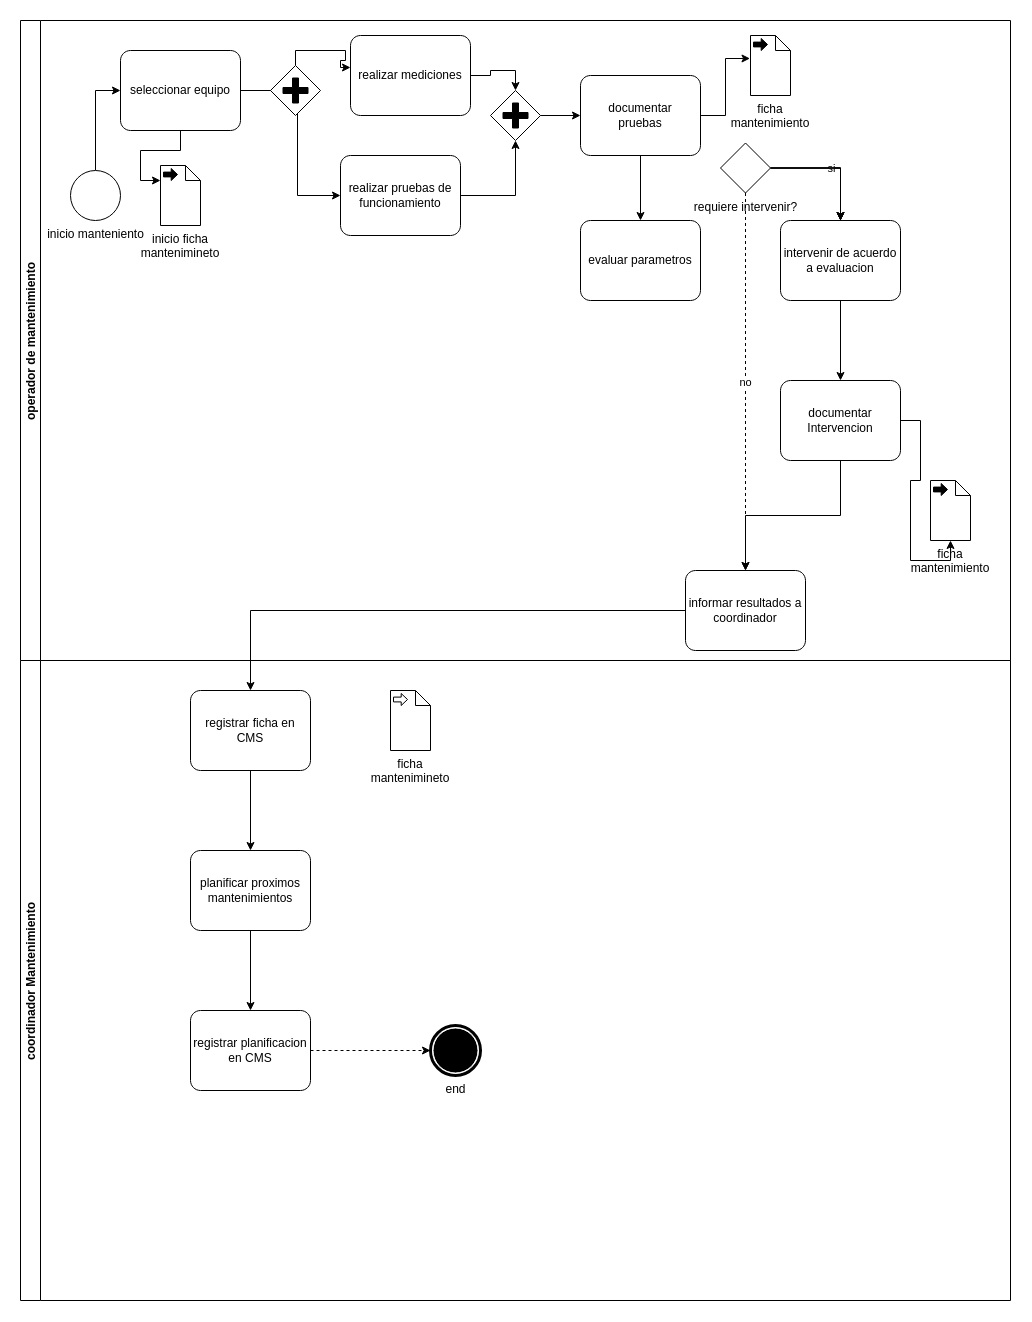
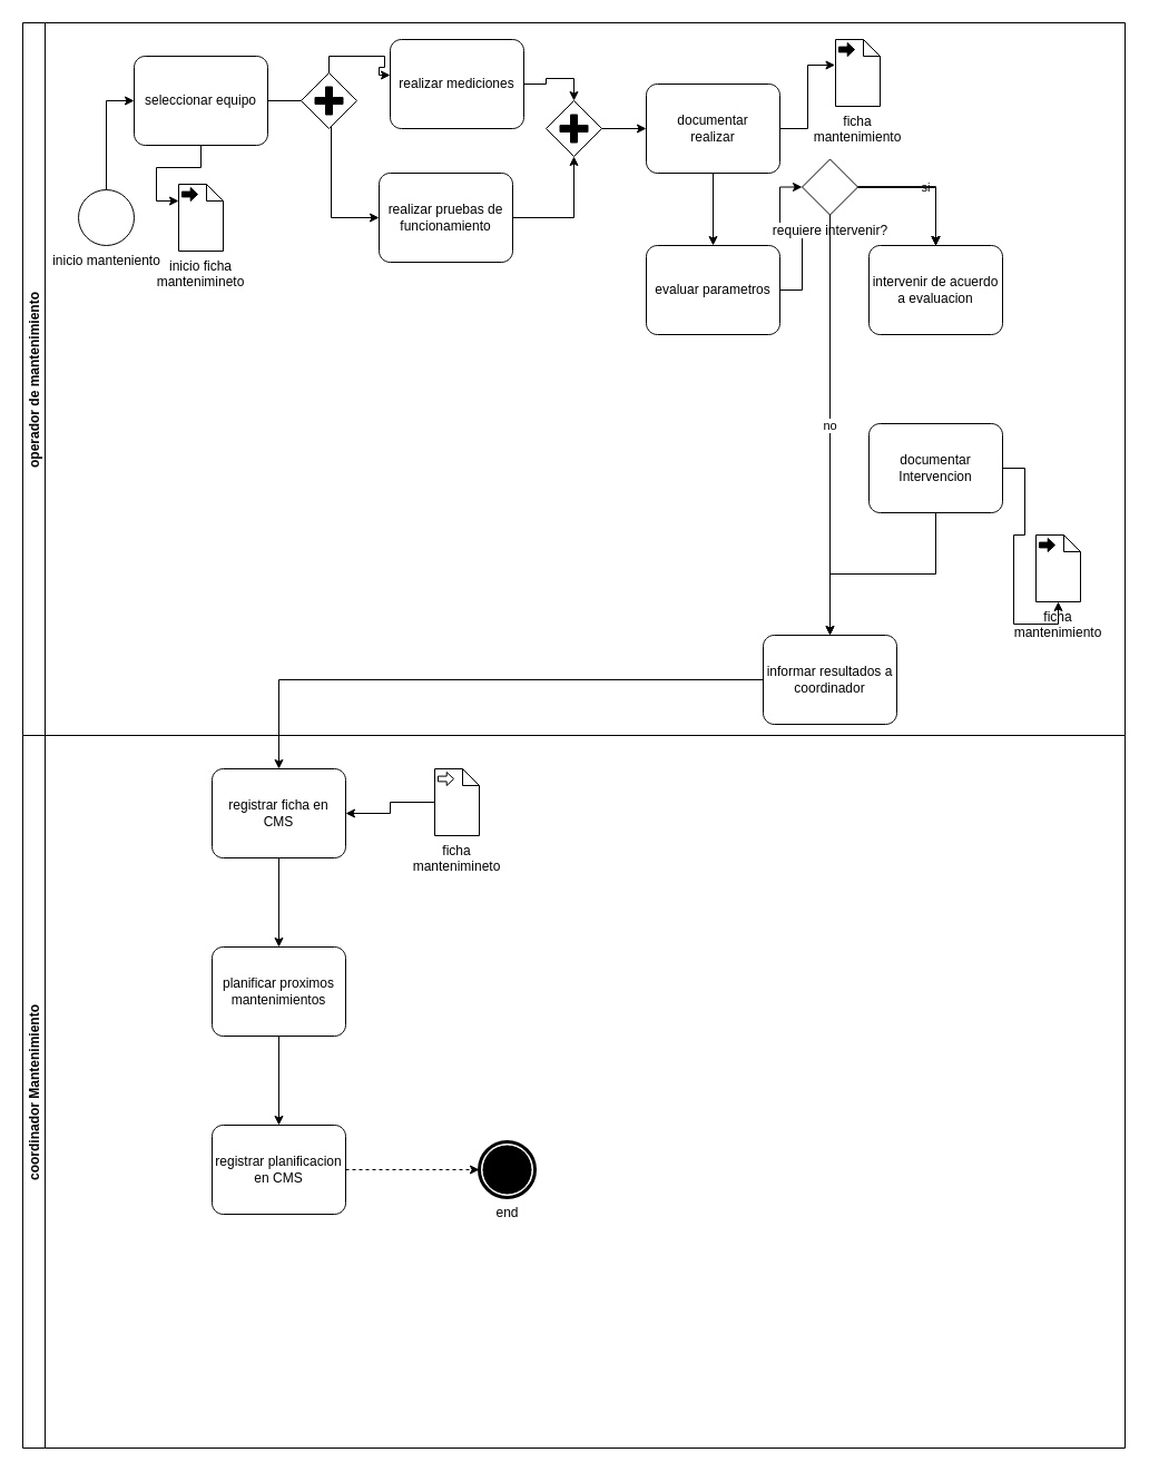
- <mxCell id="27" value="documentar &#10;pruebas" style="points=[[0.25,0,0],[0.5,0,0],[0.75,0,0],[1,0.25,0],[1,0.5,0],[1,0.75,0],[0.75,1,0],[0.5,1,0],[0.25,1,0],[0,0.75,0],[0,0.5,0],[0,0.25,0]];shape=mxgraph.bpmn.task;whiteSpace=wrap;rectStyle=rounded;size=10;taskMarker=abstract;" vertex="1" parent="12"><mxGeometry x="560" y="55" width="120" height="80" as="geometry" /></mxCell>
+ <mxCell id="27" value="documentar &#10;realizar" style="points=[[0.25,0,0],[0.5,0,0],[0.75,0,0],[1,0.25,0],[1,0.5,0],[1,0.75,0],[0.75,1,0],[0.5,1,0],[0.25,1,0],[0,0.75,0],[0,0.5,0],[0,0.25,0]];shape=mxgraph.bpmn.task;whiteSpace=wrap;rectStyle=rounded;size=10;taskMarker=abstract;" vertex="1" parent="12"><mxGeometry x="560" y="55" width="120" height="80" as="geometry" /></mxCell>
+ <mxCell id="29" value="" style="edgeStyle=orthogonalEdgeStyle;rounded=0;orthogonalLoop=1;jettySize=auto;html=1;entryX=0;entryY=0.5;entryDx=0;entryDy=0;entryPerimeter=0;" edge="1" parent="12" source="30" target="37"><mxGeometry relative="1" as="geometry" /></mxCell>
- <mxCell id="45" value="no" style="edgeStyle=orthogonalEdgeStyle;rounded=0;orthogonalLoop=1;jettySize=auto;html=1;dashed=1;" edge="1" parent="12" source="37" target="44"><mxGeometry relative="1" as="geometry"><mxPoint x="725" y="490" as="targetPoint" /></mxGeometry></mxCell>
+ <mxCell id="45" value="no" style="edgeStyle=orthogonalEdgeStyle;rounded=0;orthogonalLoop=1;jettySize=auto;html=1;" edge="1" parent="12" source="37" target="44"><mxGeometry relative="1" as="geometry"><mxPoint x="725" y="490" as="targetPoint" /></mxGeometry></mxCell>
- <mxCell id="31" value="" style="edgeStyle=orthogonalEdgeStyle;rounded=0;orthogonalLoop=1;jettySize=auto;html=1;" edge="1" parent="12" source="32" target="40"><mxGeometry relative="1" as="geometry" /></mxCell>
+ <mxCell id="5" value="" style="edgeStyle=orthogonalEdgeStyle;rounded=0;orthogonalLoop=1;jettySize=auto;html=1;" edge="1" parent="2" source="6" target="4"><mxGeometry relative="1" as="geometry" /></mxCell>
